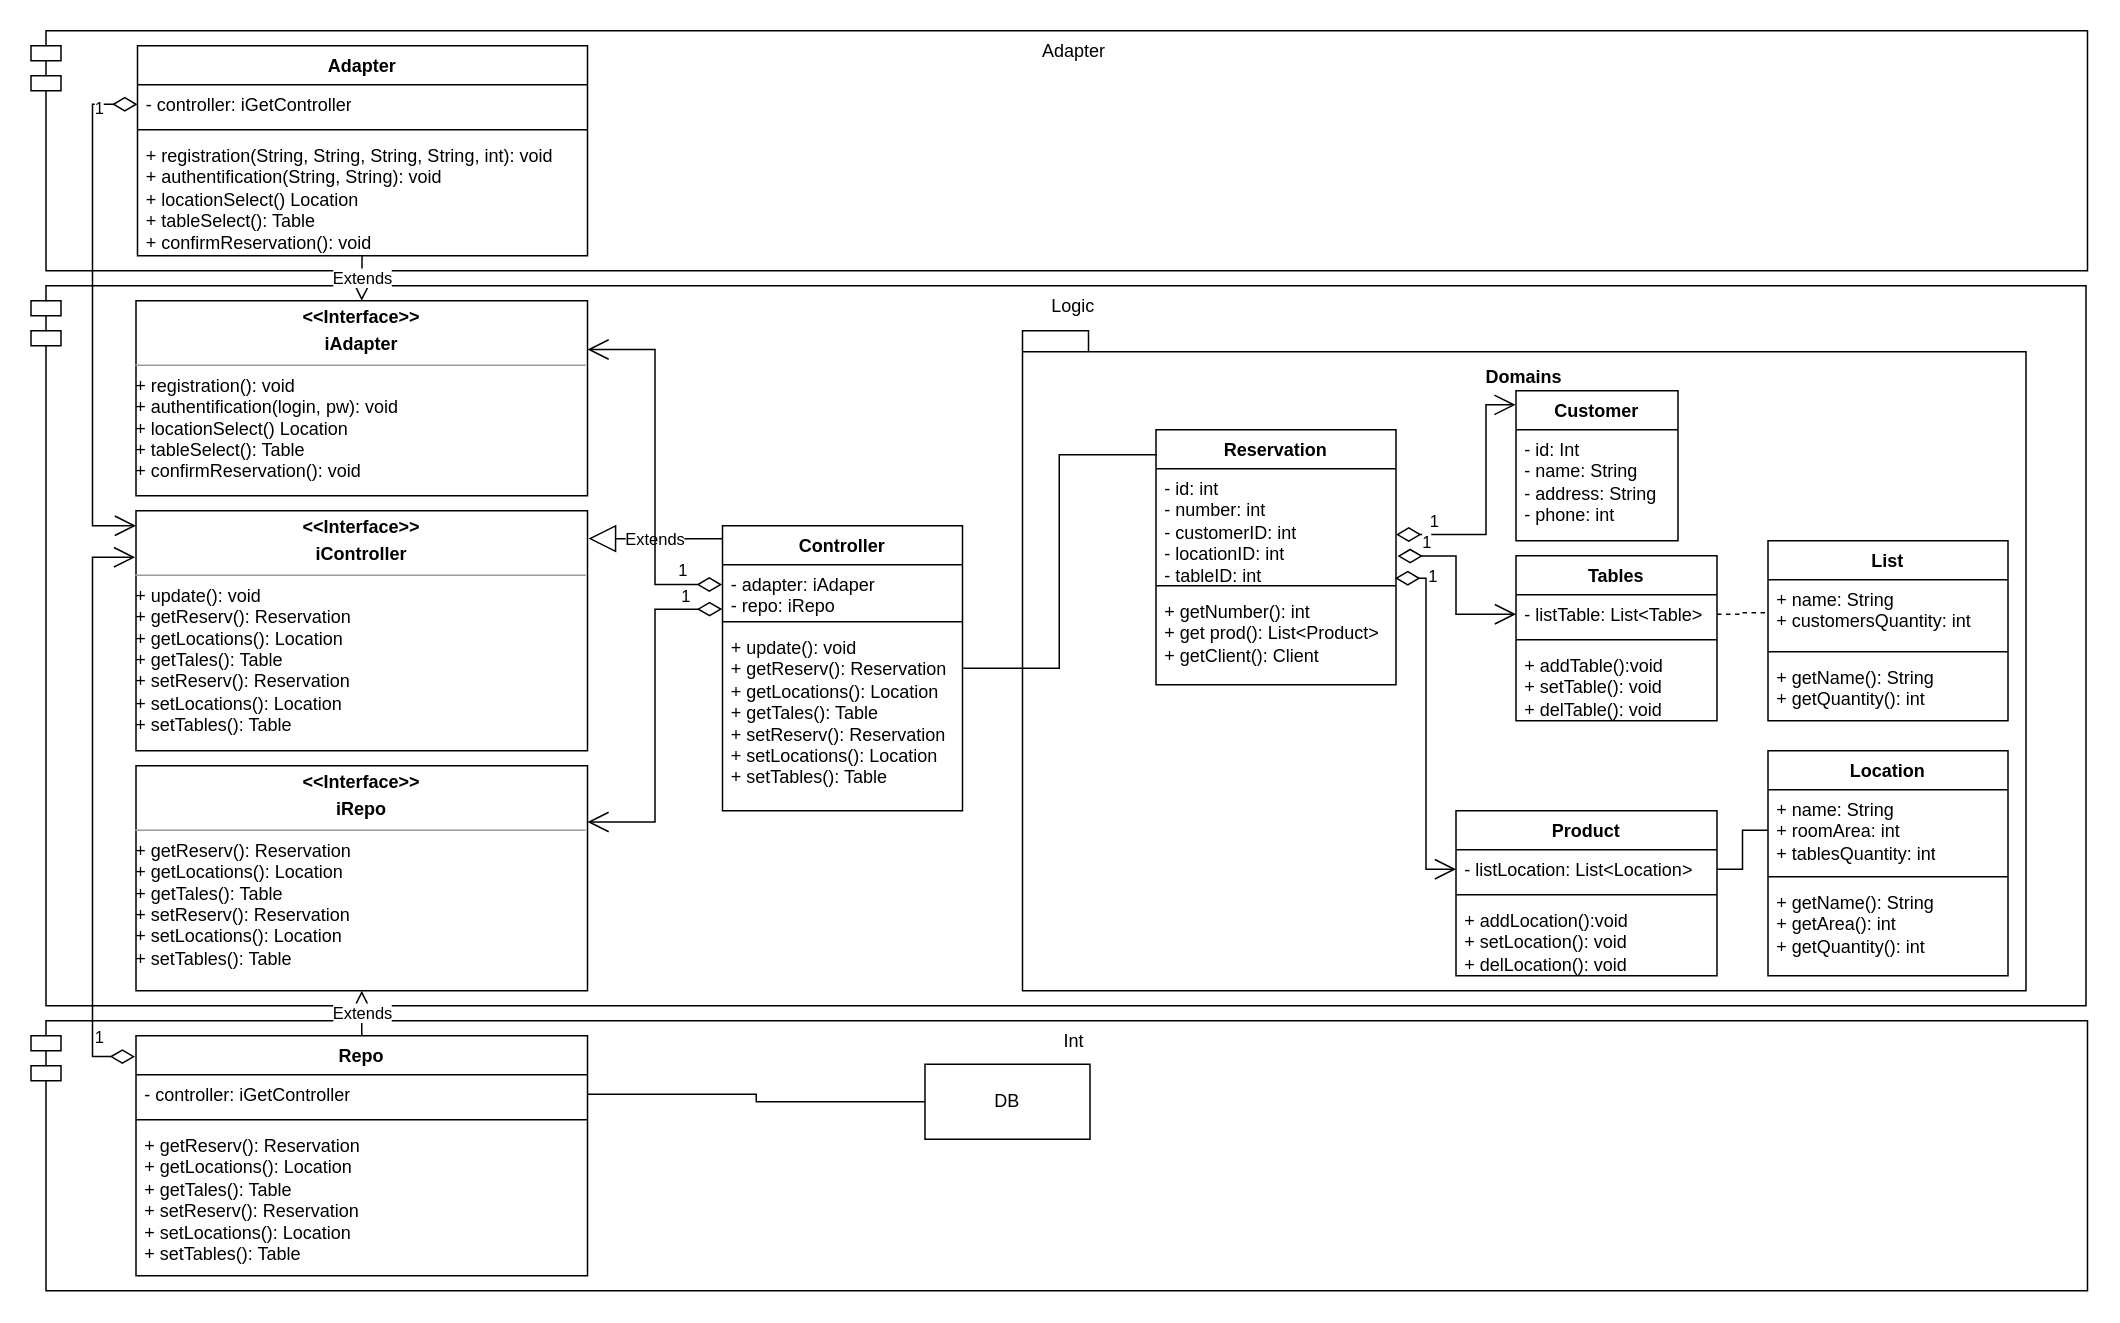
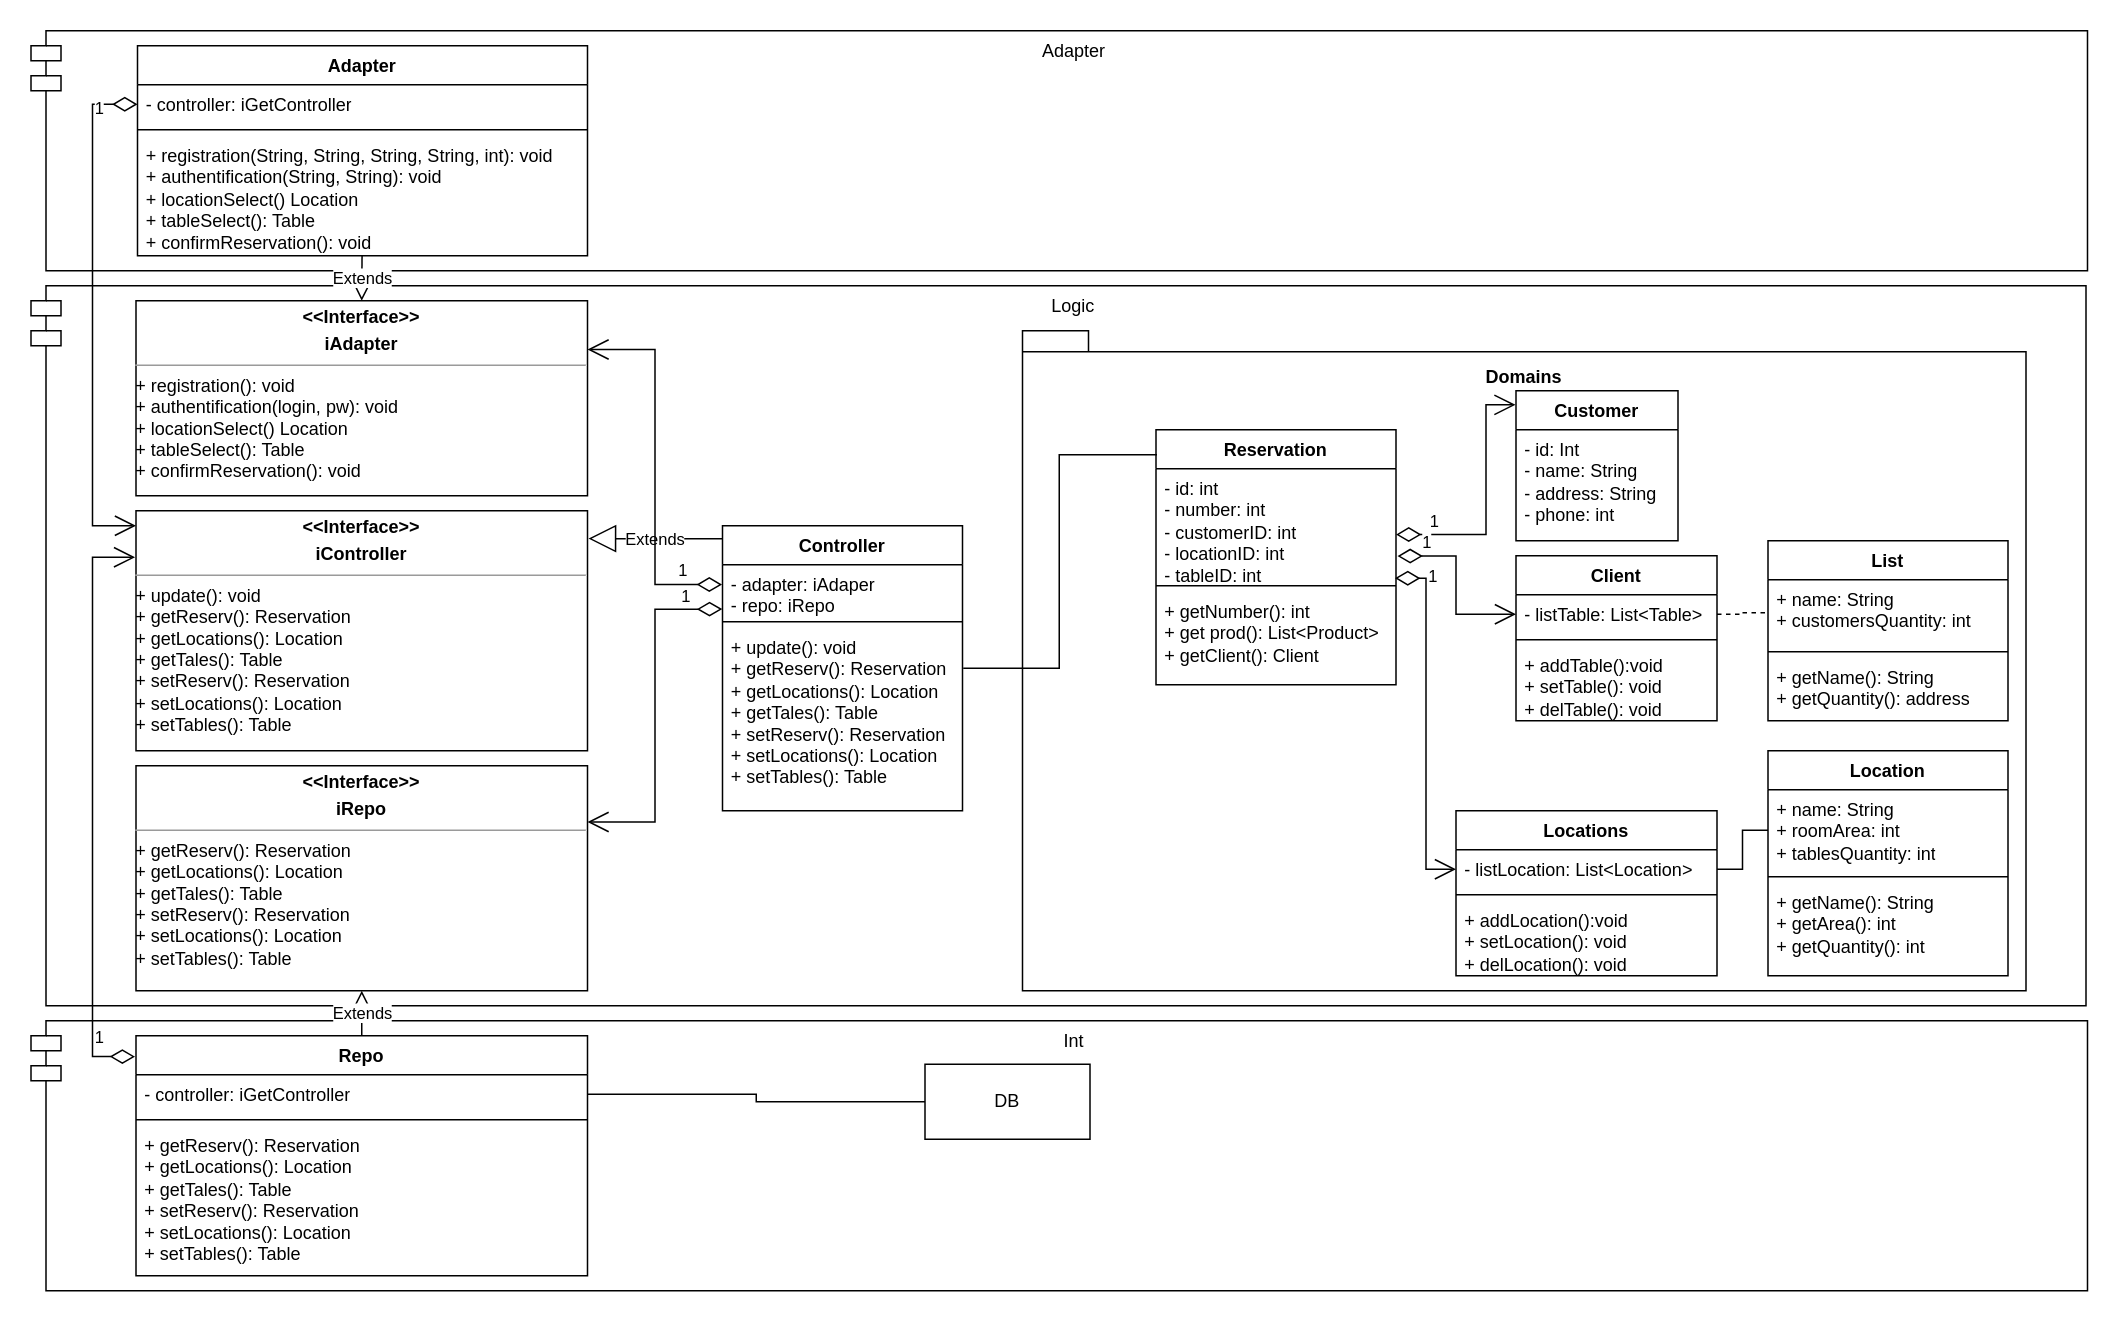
- <mxCell id="44" value="Tables" style="swimlane;fontStyle=1;align=center;verticalAlign=top;childLayout=stackLayout;horizontal=1;startSize=26;horizontalStack=0;resizeParent=1;resizeParentMax=0;resizeLast=0;collapsible=1;marginBottom=0;whiteSpace=wrap;html=1;" parent="1" vertex="1"><mxGeometry x="1010" y="370" width="134" height="110" as="geometry" /></mxCell>
+ <mxCell id="44" value="Client" style="swimlane;fontStyle=1;align=center;verticalAlign=top;childLayout=stackLayout;horizontal=1;startSize=26;horizontalStack=0;resizeParent=1;resizeParentMax=0;resizeLast=0;collapsible=1;marginBottom=0;whiteSpace=wrap;html=1;" parent="1" vertex="1"><mxGeometry x="1010" y="370" width="134" height="110" as="geometry" /></mxCell>
- <mxCell id="43" value="+ getName(): String&lt;br&gt;+ getQuantity(): int" style="text;strokeColor=none;fillColor=none;align=left;verticalAlign=top;spacingLeft=4;spacingRight=4;overflow=hidden;rotatable=0;points=[[0,0.5],[1,0.5]];portConstraint=eastwest;whiteSpace=wrap;html=1;" parent="40" vertex="1"><mxGeometry y="78" width="160" height="42" as="geometry" /></mxCell>
+ <mxCell id="43" value="+ getName(): String&lt;br&gt;+ getQuantity(): address" style="text;strokeColor=none;fillColor=none;align=left;verticalAlign=top;spacingLeft=4;spacingRight=4;overflow=hidden;rotatable=0;points=[[0,0.5],[1,0.5]];portConstraint=eastwest;whiteSpace=wrap;html=1;" parent="40" vertex="1"><mxGeometry y="78" width="160" height="42" as="geometry" /></mxCell>
- <mxCell id="29" value="Product" style="swimlane;fontStyle=1;align=center;verticalAlign=top;childLayout=stackLayout;horizontal=1;startSize=26;horizontalStack=0;resizeParent=1;resizeParentMax=0;resizeLast=0;collapsible=1;marginBottom=0;whiteSpace=wrap;html=1;" parent="1" vertex="1"><mxGeometry x="970" y="540" width="174" height="110" as="geometry" /></mxCell>
+ <mxCell id="29" value="Locations" style="swimlane;fontStyle=1;align=center;verticalAlign=top;childLayout=stackLayout;horizontal=1;startSize=26;horizontalStack=0;resizeParent=1;resizeParentMax=0;resizeLast=0;collapsible=1;marginBottom=0;whiteSpace=wrap;html=1;" parent="1" vertex="1"><mxGeometry x="970" y="540" width="174" height="110" as="geometry" /></mxCell>
